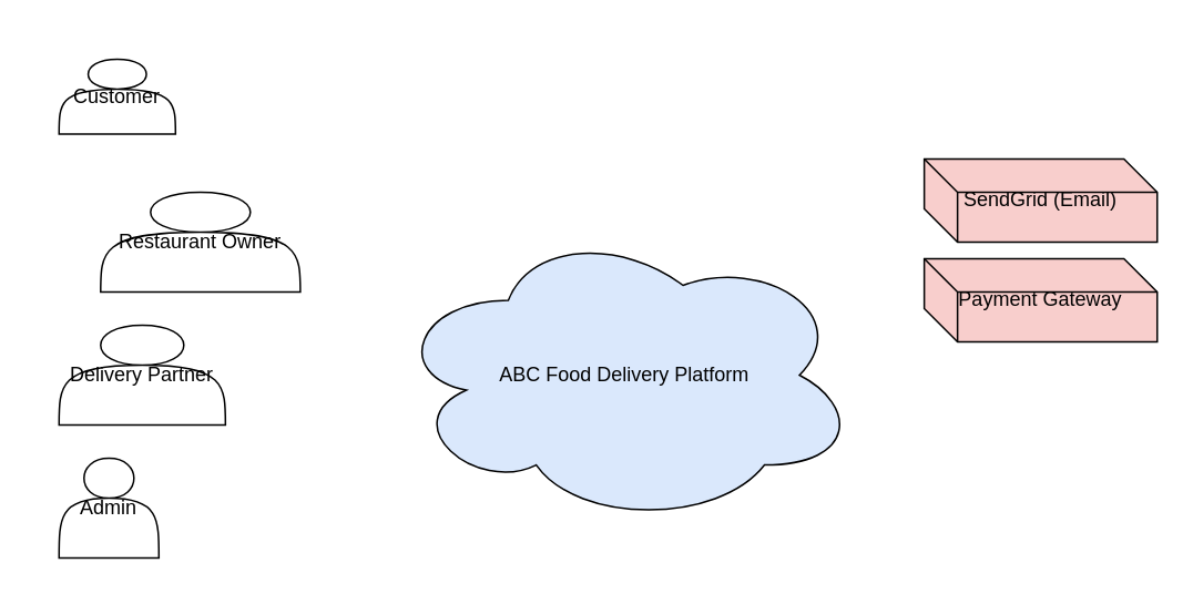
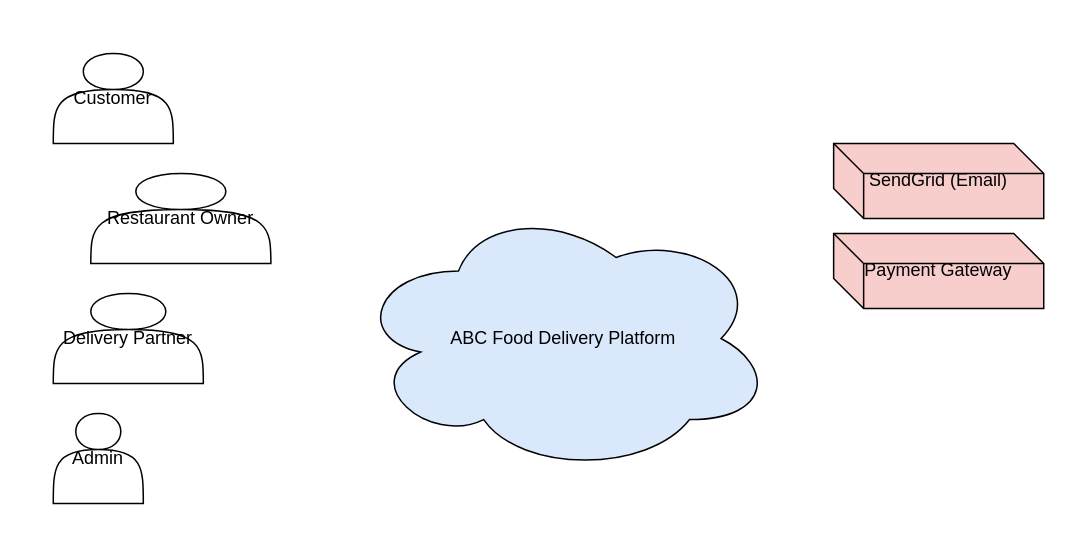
- <mxCell id="2" value="Customer" style="shape=actor;whiteSpace=wrap;html=1;" vertex="1" parent="1"><mxGeometry x="20" y="20" width="70" height="45" as="geometry" /></mxCell>
+ <mxCell id="2" value="Customer" style="shape=actor;whiteSpace=wrap;html=1;" vertex="1" parent="1"><mxGeometry x="20" y="20" width="80" height="60" as="geometry" /></mxCell>
